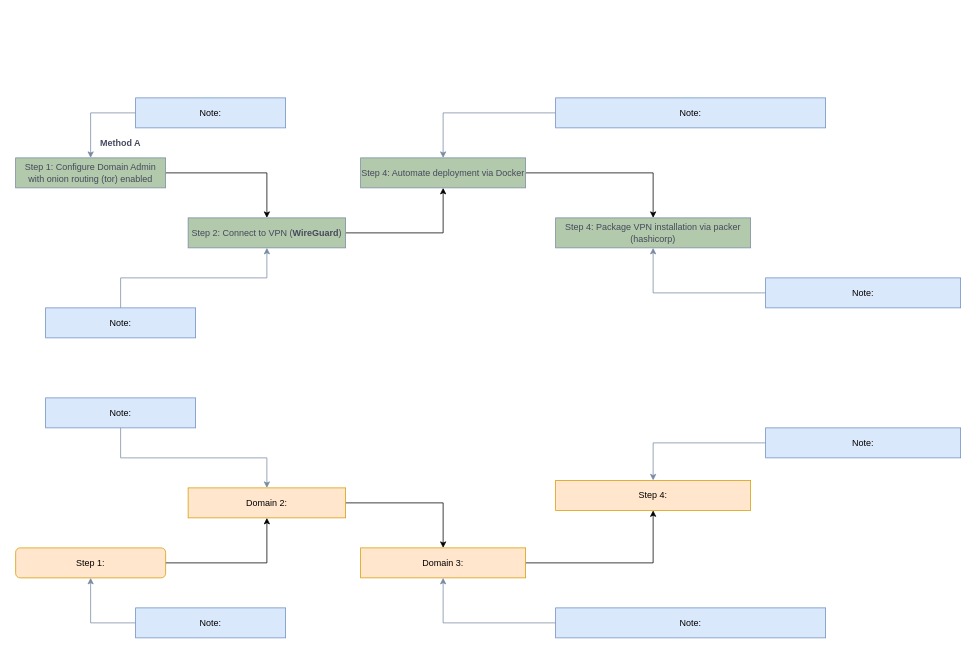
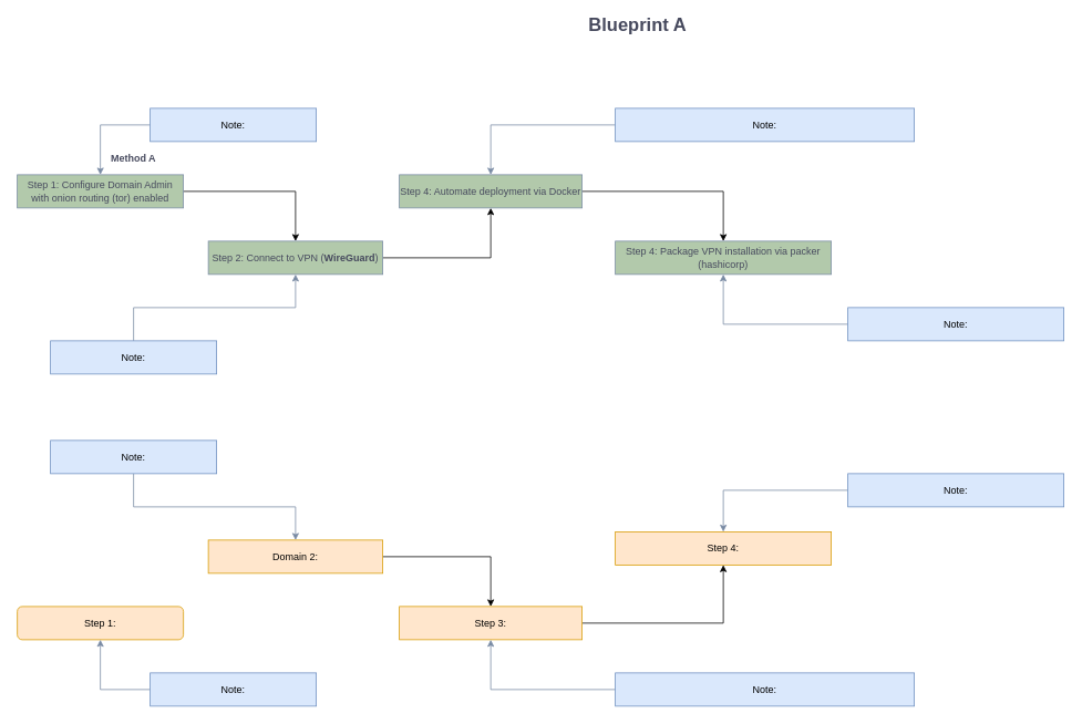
+ <mxCell id="5" value="Blueprint A" style="text;html=1;strokeColor=none;fillColor=none;align=center;verticalAlign=middle;whiteSpace=wrap;rounded=0;sketch=0;fontColor=#46495D;fontStyle=1;fontSize=22;" parent="1" vertex="1"><mxGeometry x="527" y="20" width="480" height="20" as="geometry" /></mxCell>
- <mxCell id="19" style="edgeStyle=orthogonalEdgeStyle;rounded=0;orthogonalLoop=1;jettySize=auto;html=1;exitX=1;exitY=0.5;exitDx=0;exitDy=0;" edge="1" parent="1" source="20" target="23"><mxGeometry relative="1" as="geometry" /></mxCell>
- <mxCell id="25" value="Domain 3:" style="rounded=0;whiteSpace=wrap;html=1;sketch=0;strokeColor=#d79b00;fillColor=#ffe6cc;fontSize=12;" parent="1" vertex="1"><mxGeometry x="480" y="730" width="220" height="40" as="geometry" /></mxCell>
+ <mxCell id="25" value="Step 3:" style="rounded=0;whiteSpace=wrap;html=1;sketch=0;strokeColor=#d79b00;fillColor=#ffe6cc;fontSize=12;" parent="1" vertex="1"><mxGeometry x="480" y="730" width="220" height="40" as="geometry" /></mxCell>
